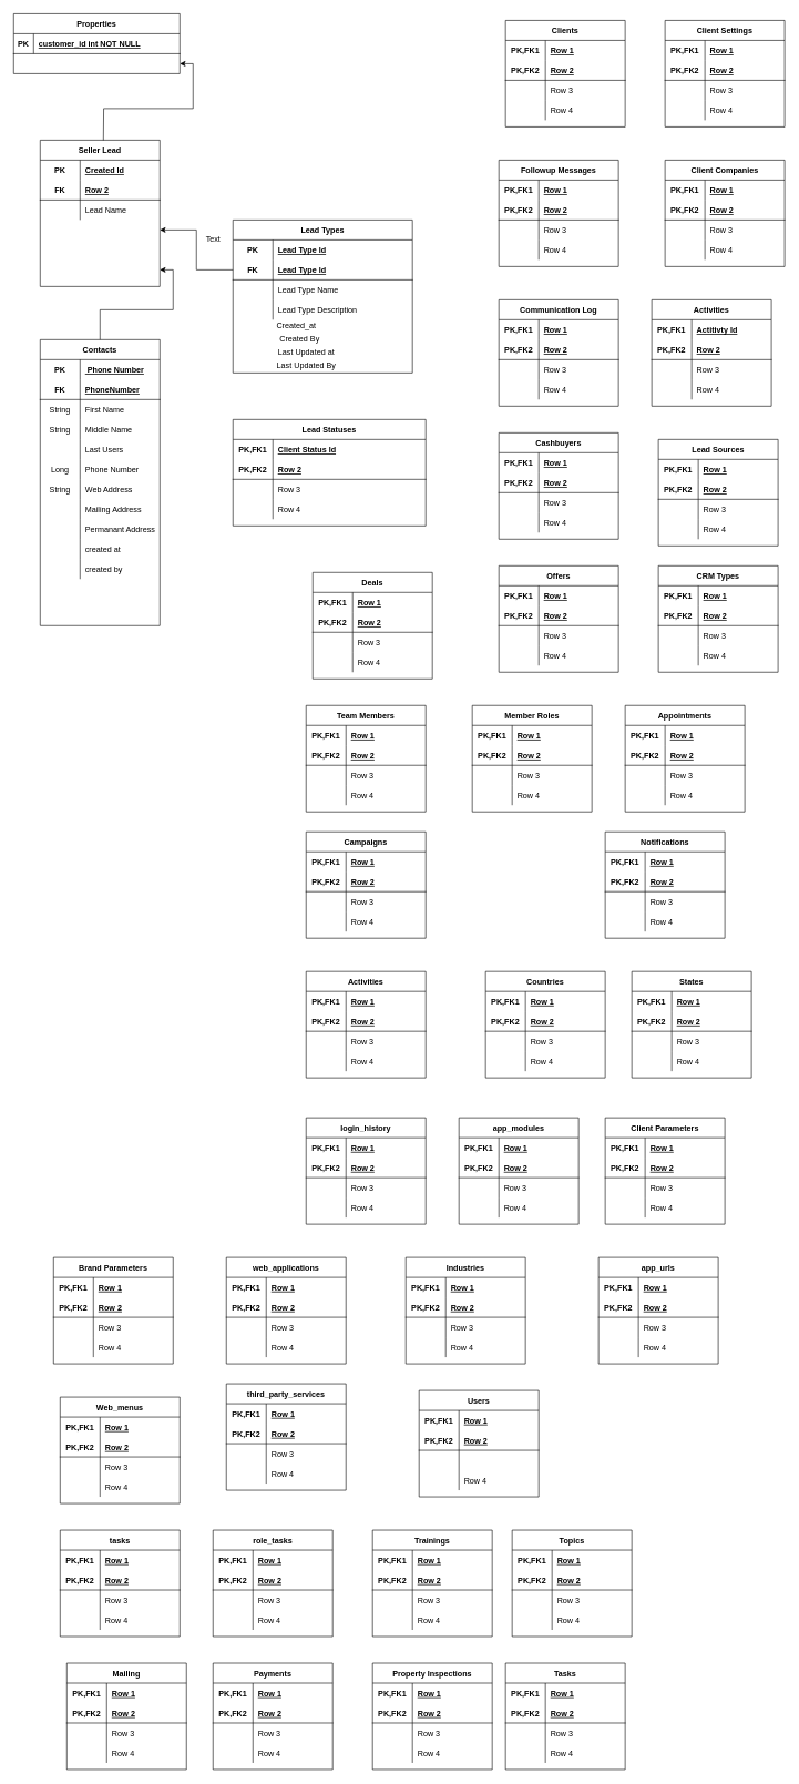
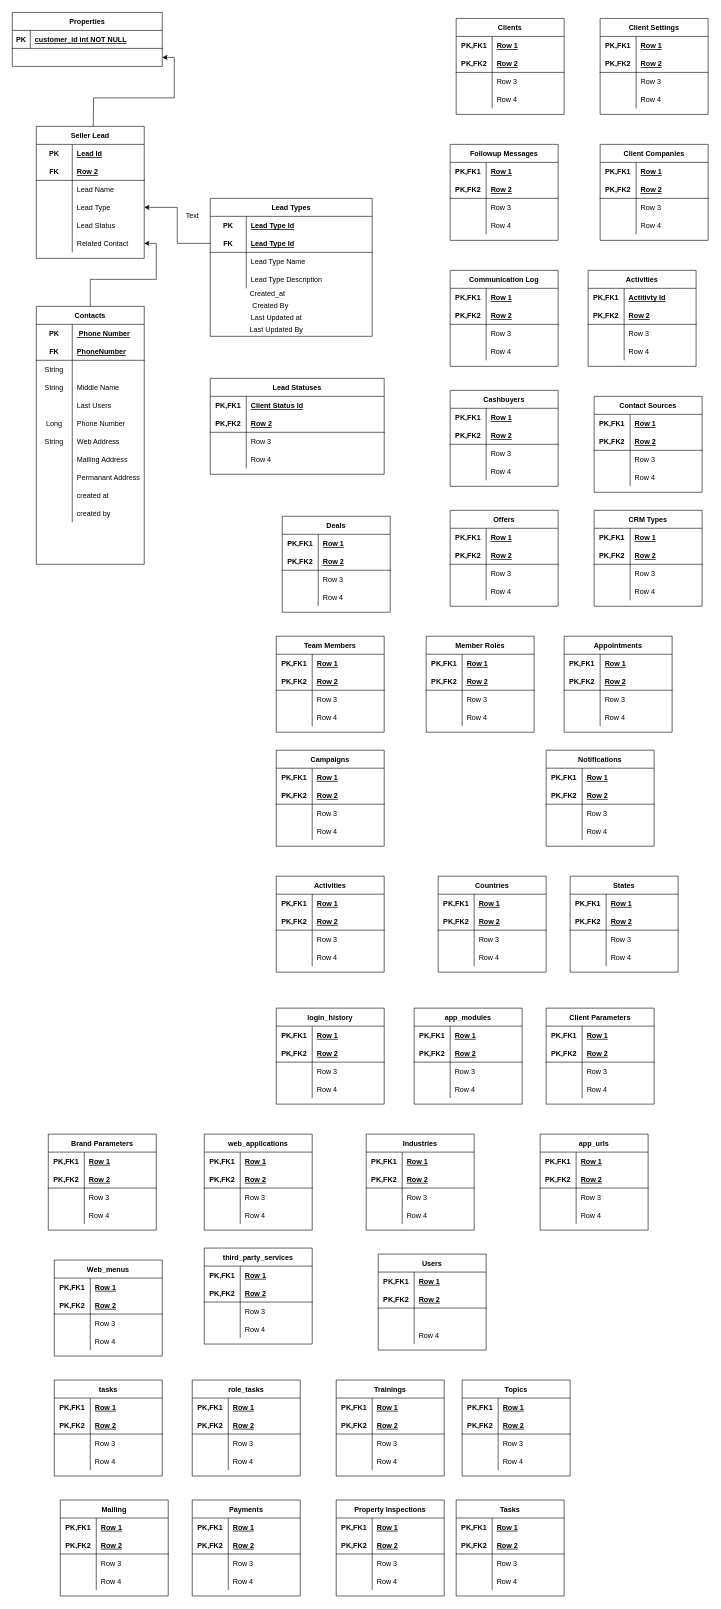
- <mxCell id="57" value="Created Id" style="shape=partialRectangle;connectable=0;fillColor=none;top=0;left=0;bottom=0;right=0;align=left;spacingLeft=6;fontStyle=5;overflow=hidden;" vertex="1" parent="55"><mxGeometry x="60" width="120" height="30" as="geometry" /></mxCell>
+ <mxCell id="57" value="Lead Id" style="shape=partialRectangle;connectable=0;fillColor=none;top=0;left=0;bottom=0;right=0;align=left;spacingLeft=6;fontStyle=5;overflow=hidden;" vertex="1" parent="55"><mxGeometry x="60" width="120" height="30" as="geometry" /></mxCell>
+ <mxCell id="66" value="Lead Type" style="shape=partialRectangle;connectable=0;fillColor=none;top=0;left=0;bottom=0;right=0;align=left;spacingLeft=6;overflow=hidden;" vertex="1" parent="64"><mxGeometry x="60" width="120" height="30" as="geometry" /></mxCell>
+ <mxCell id="69" value="Lead Status" style="shape=partialRectangle;connectable=0;fillColor=none;top=0;left=0;bottom=0;right=0;align=left;spacingLeft=6;overflow=hidden;" vertex="1" parent="67"><mxGeometry x="60" width="120" height="30" as="geometry" /></mxCell>
+ <mxCell id="72" value="Related Contact" style="shape=partialRectangle;connectable=0;fillColor=none;top=0;left=0;bottom=0;right=0;align=left;spacingLeft=6;overflow=hidden;" vertex="1" parent="70"><mxGeometry x="60" width="120" height="30" as="geometry" /></mxCell>
- <mxCell id="82" value="First Name" style="shape=partialRectangle;connectable=0;fillColor=none;top=0;left=0;bottom=0;right=0;align=left;spacingLeft=6;overflow=hidden;" vertex="1" parent="80"><mxGeometry x="60" width="120" height="30" as="geometry" /></mxCell>
- <mxCell id="216" value="Lead Sources" style="shape=table;startSize=30;container=1;collapsible=1;childLayout=tableLayout;fixedRows=1;rowLines=0;fontStyle=1;align=center;resizeLast=1;" vertex="1" parent="1"><mxGeometry x="990" y="660" width="180" height="160" as="geometry" /></mxCell>
+ <mxCell id="216" value="Contact Sources" style="shape=table;startSize=30;container=1;collapsible=1;childLayout=tableLayout;fixedRows=1;rowLines=0;fontStyle=1;align=center;resizeLast=1;" vertex="1" parent="1"><mxGeometry x="990" y="660" width="180" height="160" as="geometry" /></mxCell>
